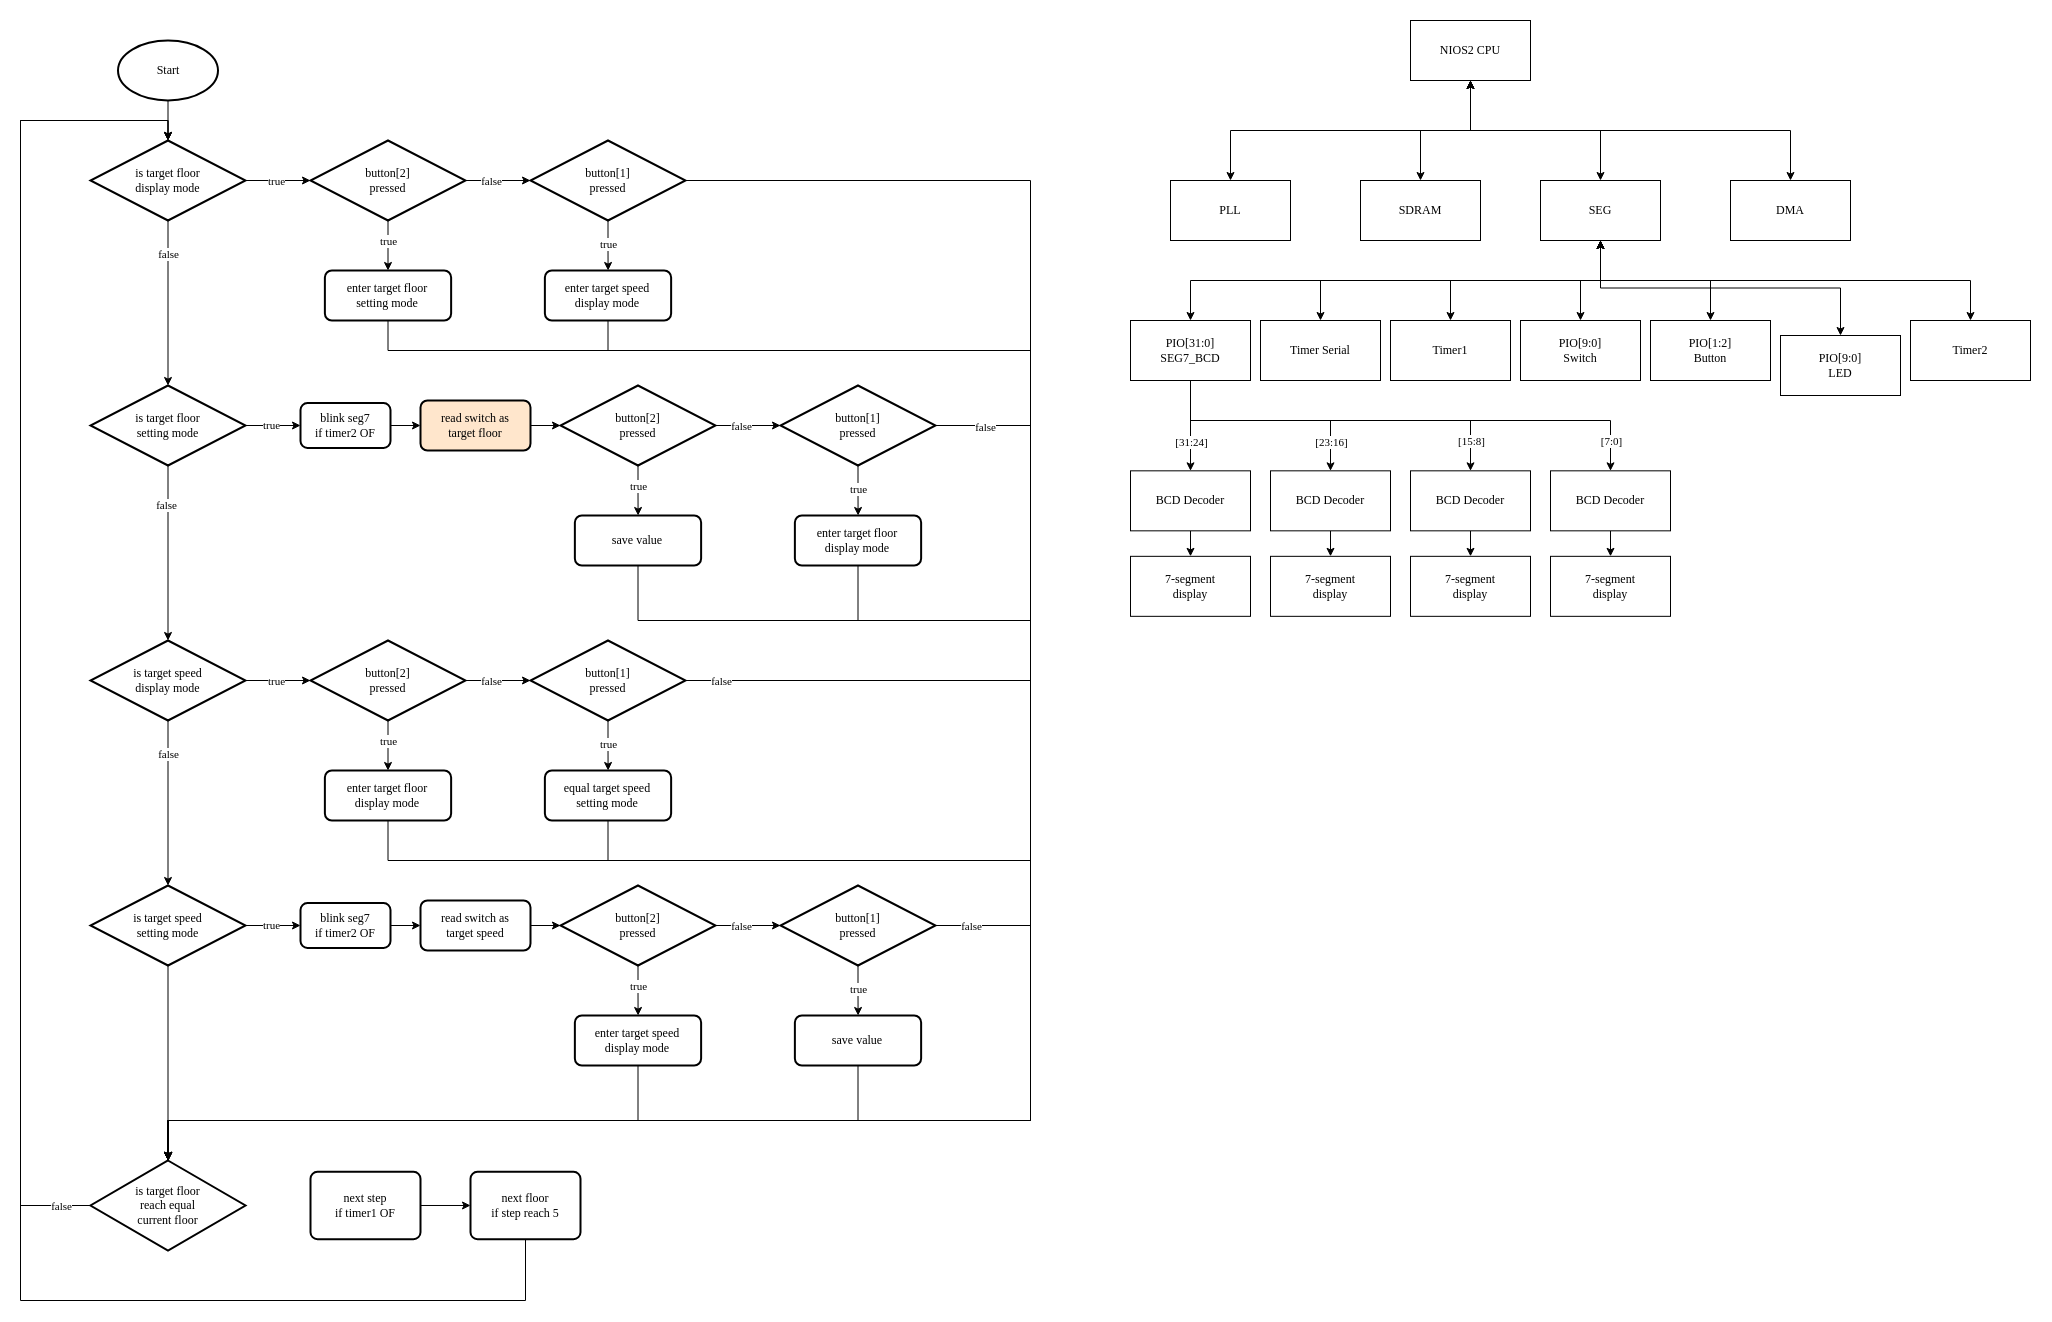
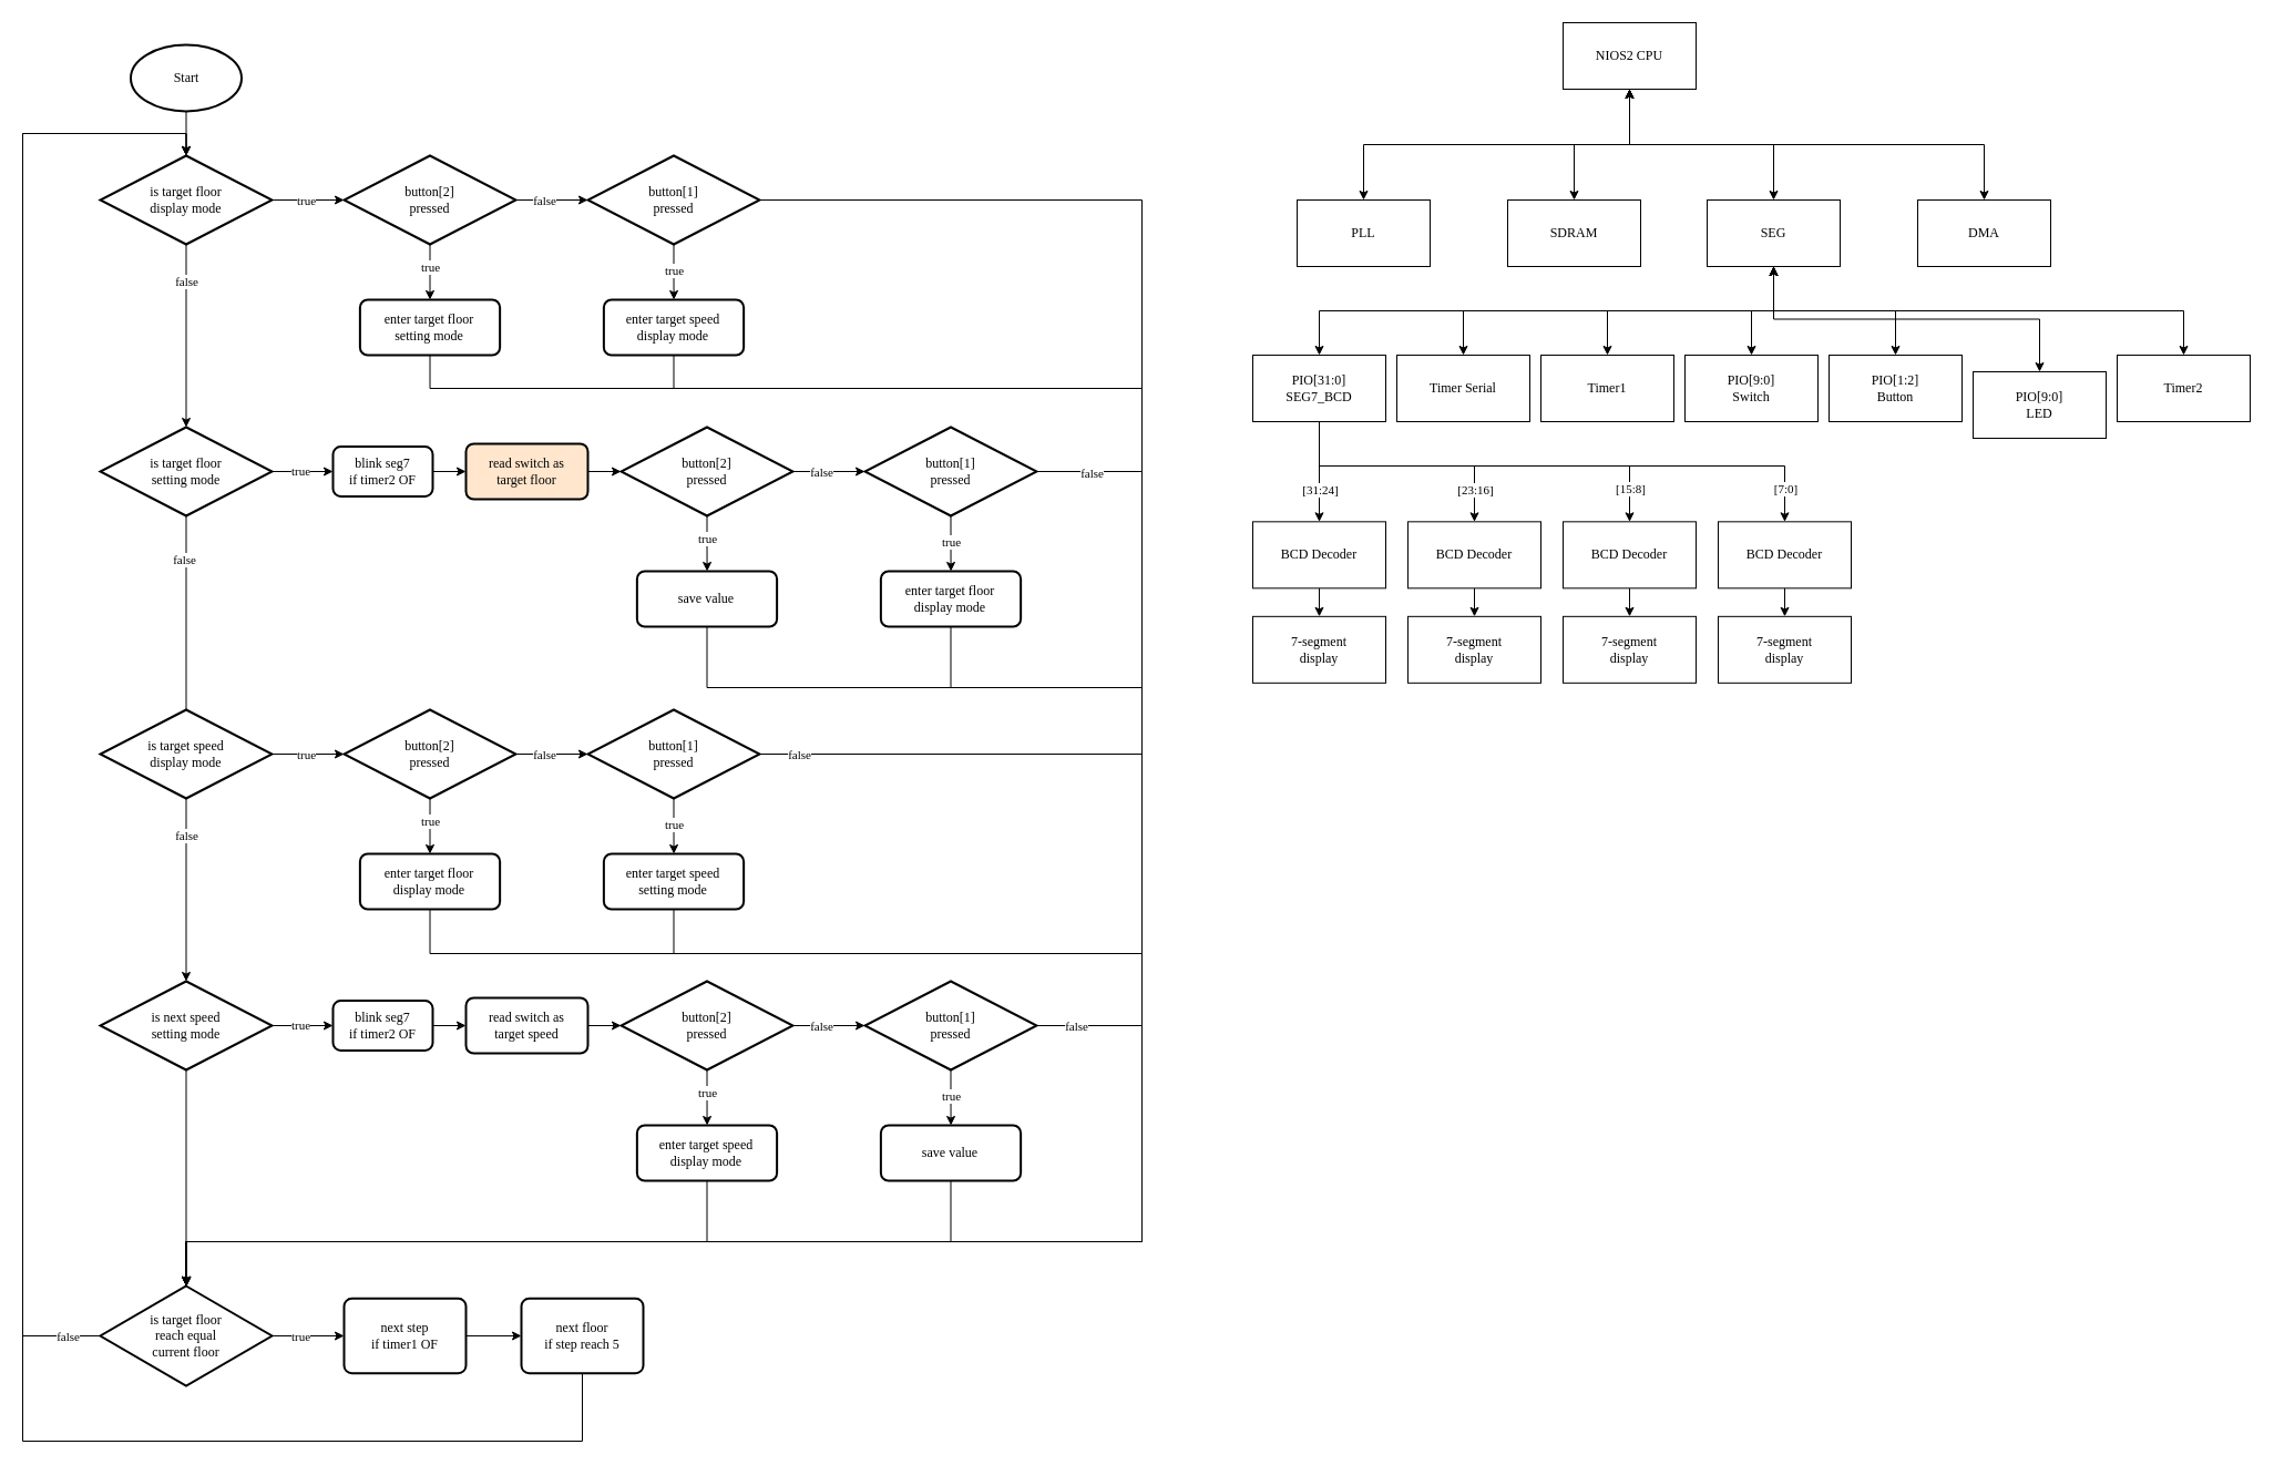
- <mxCell id="63" style="edgeStyle=orthogonalEdgeStyle;rounded=0;orthogonalLoop=1;jettySize=auto;html=1;exitX=0.5;exitY=1;exitDx=0;exitDy=0;exitPerimeter=0;entryX=0.5;entryY=0;entryDx=0;entryDy=0;entryPerimeter=0;fontFamily=Times New Roman;" edge="1" parent="1" source="65" target="102"><mxGeometry relative="1" as="geometry" /></mxCell>
+ <mxCell id="63" style="edgeStyle=orthogonalEdgeStyle;rounded=0;orthogonalLoop=1;jettySize=auto;html=1;exitX=0.5;exitY=1;exitDx=0;exitDy=0;exitPerimeter=0;entryX=0.5;entryY=0;entryDx=0;entryDy=0;entryPerimeter=0;fontFamily=Times New Roman;endArrow=none;" edge="1" parent="1" source="65" target="102"><mxGeometry relative="1" as="geometry" /></mxCell>
- <mxCell id="106" value="equal target speed&lt;br&gt;setting mode" style="rounded=1;whiteSpace=wrap;html=1;absoluteArcSize=1;arcSize=14;strokeWidth=2;fontFamily=Times New Roman;" vertex="1" parent="1"><mxGeometry x="544.38" y="770" width="126.25" height="50" as="geometry" /></mxCell>
+ <mxCell id="106" value="enter target speed&lt;br&gt;setting mode" style="rounded=1;whiteSpace=wrap;html=1;absoluteArcSize=1;arcSize=14;strokeWidth=2;fontFamily=Times New Roman;" vertex="1" parent="1"><mxGeometry x="544.38" y="770" width="126.25" height="50" as="geometry" /></mxCell>
- <mxCell id="108" value="is target speed&lt;br&gt;setting mode" style="strokeWidth=2;html=1;shape=mxgraph.flowchart.decision;whiteSpace=wrap;fontFamily=Times New Roman;" vertex="1" parent="1"><mxGeometry x="90.01" y="885" width="155" height="80" as="geometry" /></mxCell>
+ <mxCell id="108" value="is next speed&lt;br&gt;setting mode" style="strokeWidth=2;html=1;shape=mxgraph.flowchart.decision;whiteSpace=wrap;fontFamily=Times New Roman;" vertex="1" parent="1"><mxGeometry x="90.01" y="885" width="155" height="80" as="geometry" /></mxCell>
+ <mxCell id="129" value="" style="edgeStyle=orthogonalEdgeStyle;rounded=0;orthogonalLoop=1;jettySize=auto;html=1;fontFamily=Times New Roman;" edge="1" parent="1" source="133" target="135"><mxGeometry relative="1" as="geometry" /></mxCell>
+ <mxCell id="130" value="true" style="edgeLabel;html=1;align=center;verticalAlign=middle;resizable=0;points=[];fontFamily=Times New Roman;" vertex="1" connectable="0" parent="129"><mxGeometry x="0.046" y="2" relative="1" as="geometry"><mxPoint x="-9" y="2" as="offset" /></mxGeometry></mxCell>
